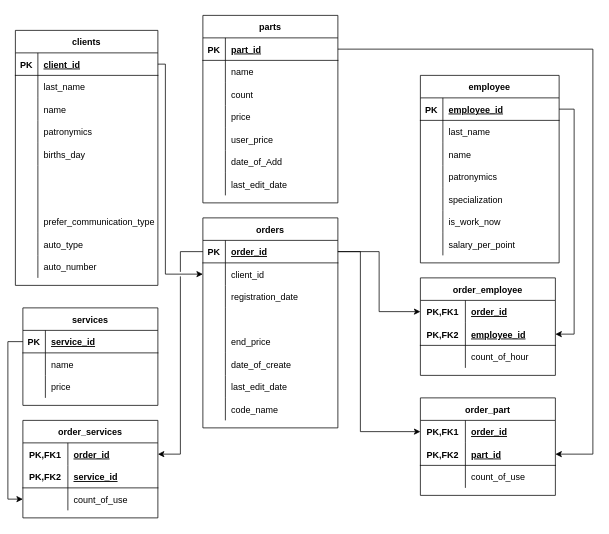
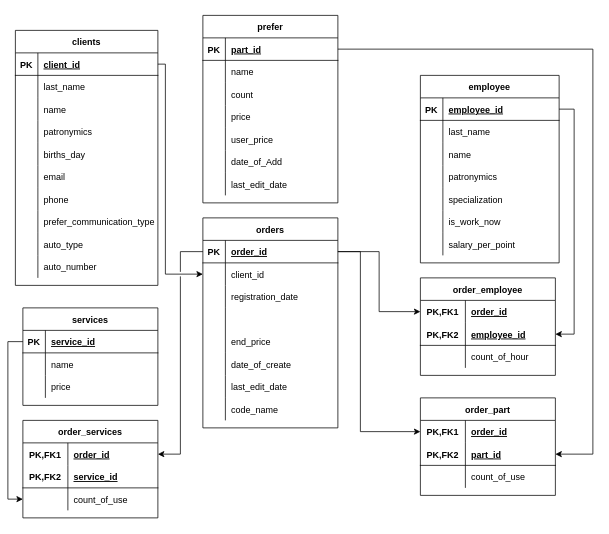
- <mxCell id="33" value="parts" style="shape=table;startSize=30;container=1;collapsible=1;childLayout=tableLayout;fixedRows=1;rowLines=0;fontStyle=1;align=center;resizeLast=1;" vertex="1" parent="1"><mxGeometry x="270" y="20" width="180" height="250" as="geometry"><mxRectangle x="410" y="70" width="60" height="30" as="alternateBounds" /></mxGeometry></mxCell>
+ <mxCell id="33" value="prefer" style="shape=table;startSize=30;container=1;collapsible=1;childLayout=tableLayout;fixedRows=1;rowLines=0;fontStyle=1;align=center;resizeLast=1;" vertex="1" parent="1"><mxGeometry x="270" y="20" width="180" height="250" as="geometry"><mxRectangle x="410" y="70" width="60" height="30" as="alternateBounds" /></mxGeometry></mxCell>
+ <mxCell id="20" value="email" style="shape=partialRectangle;connectable=0;fillColor=none;top=0;left=0;bottom=0;right=0;align=left;spacingLeft=6;overflow=hidden;" vertex="1" parent="18"><mxGeometry x="30" width="160" height="30" as="geometry"><mxRectangle width="160" height="30" as="alternateBounds" /></mxGeometry></mxCell>
+ <mxCell id="23" value="phone" style="shape=partialRectangle;connectable=0;fillColor=none;top=0;left=0;bottom=0;right=0;align=left;spacingLeft=6;overflow=hidden;" vertex="1" parent="21"><mxGeometry x="30" width="160" height="30" as="geometry"><mxRectangle width="160" height="30" as="alternateBounds" /></mxGeometry></mxCell>
